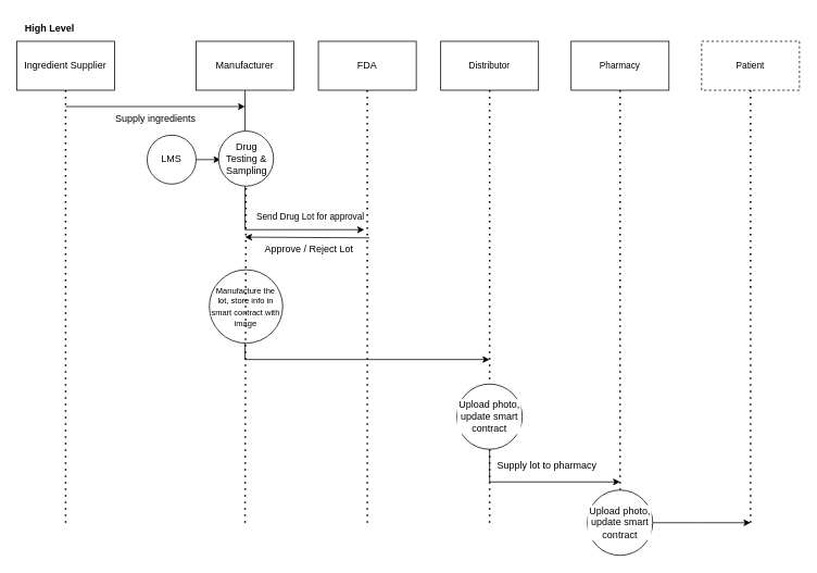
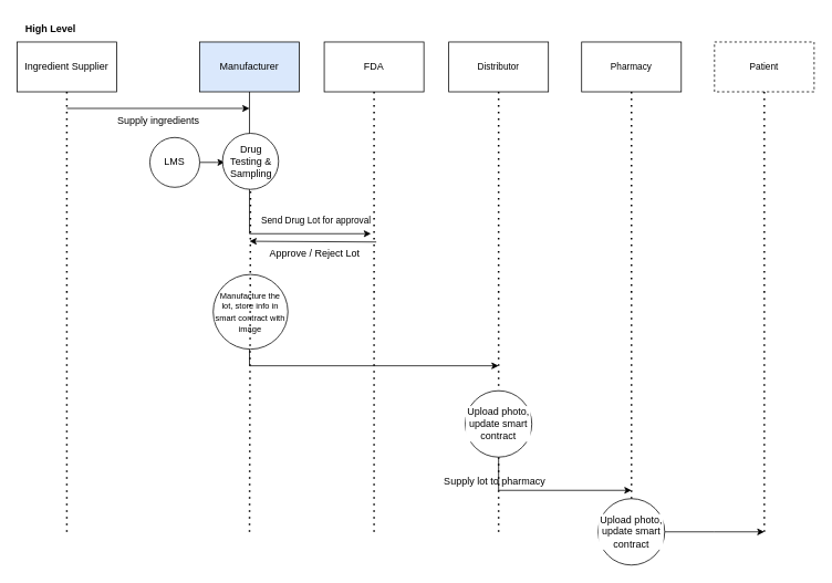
- <mxCell id="3" value="Manufacturer" style="rounded=0;whiteSpace=wrap;html=1;" parent="1" vertex="1"><mxGeometry x="240" y="50" width="120" height="60" as="geometry" /></mxCell>
+ <mxCell id="3" value="Manufacturer" style="rounded=0;whiteSpace=wrap;html=1;fillColor=#dae8fc;" parent="1" vertex="1"><mxGeometry x="240" y="50" width="120" height="60" as="geometry" /></mxCell>
- <mxCell id="25" value="Supply lot to pharmacy" style="text;html=1;align=center;verticalAlign=middle;resizable=0;points=[];autosize=1;strokeColor=none;fillColor=none;fontSize=12;fontColor=#000000;" parent="1" vertex="1"><mxGeometry x="595" y="555" width="150" height="30" as="geometry" /></mxCell>
+ <mxCell id="25" value="Supply lot to pharmacy" style="text;html=1;align=center;verticalAlign=middle;resizable=0;points=[];autosize=1;strokeColor=none;fillColor=none;fontSize=12;fontColor=#000000;" parent="1" vertex="1"><mxGeometry x="520" y="565" width="150" height="30" as="geometry" /></mxCell>
